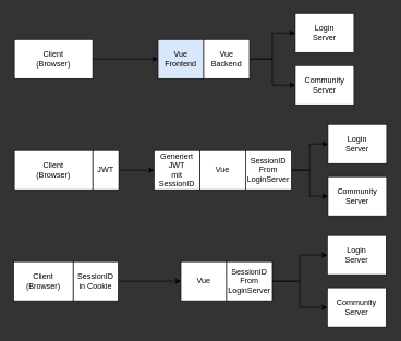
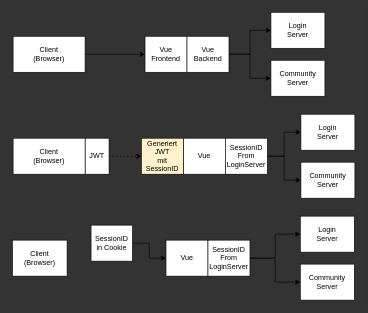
- <mxCell id="4" value="Vue Frontend" style="rounded=0;whiteSpace=wrap;html=1;fillColor=#dae8fc;" vertex="1" parent="1"><mxGeometry x="241" y="60" width="70" height="60" as="geometry" /></mxCell>
+ <mxCell id="4" value="Vue Frontend" style="rounded=0;whiteSpace=wrap;html=1;" vertex="1" parent="1"><mxGeometry x="241" y="60" width="70" height="60" as="geometry" /></mxCell>
- <mxCell id="10" style="edgeStyle=orthogonalEdgeStyle;rounded=0;orthogonalLoop=1;jettySize=auto;html=1;exitX=1;exitY=0.5;exitDx=0;exitDy=0;entryX=0;entryY=0.5;entryDx=0;entryDy=0;" edge="1" parent="1" source="11" target="14"><mxGeometry relative="1" as="geometry" /></mxCell>
+ <mxCell id="10" style="edgeStyle=orthogonalEdgeStyle;rounded=0;orthogonalLoop=1;jettySize=auto;html=1;exitX=1;exitY=0.5;exitDx=0;exitDy=0;entryX=0;entryY=0.5;entryDx=0;entryDy=0;dashed=1;" edge="1" parent="1" source="11" target="14"><mxGeometry relative="1" as="geometry" /></mxCell>
- <mxCell id="14" value="Generiert JWT&lt;br&gt;mit SessionID" style="rounded=0;whiteSpace=wrap;html=1;" vertex="1" parent="1"><mxGeometry x="235" y="230" width="70" height="60" as="geometry" /></mxCell>
+ <mxCell id="14" value="Generiert JWT&lt;br&gt;mit SessionID" style="rounded=0;whiteSpace=wrap;html=1;fillColor=#fff2cc;" vertex="1" parent="1"><mxGeometry x="235" y="230" width="70" height="60" as="geometry" /></mxCell>
- <mxCell id="21" value="SessionID in Cookie" style="rounded=0;whiteSpace=wrap;html=1;" vertex="1" parent="1"><mxGeometry x="111" y="400" width="69" height="60" as="geometry" /></mxCell>
+ <mxCell id="21" value="SessionID in Cookie" style="rounded=0;whiteSpace=wrap;html=1;" vertex="1" parent="1"><mxGeometry x="151" y="375" width="69" height="60" as="geometry" /></mxCell>
